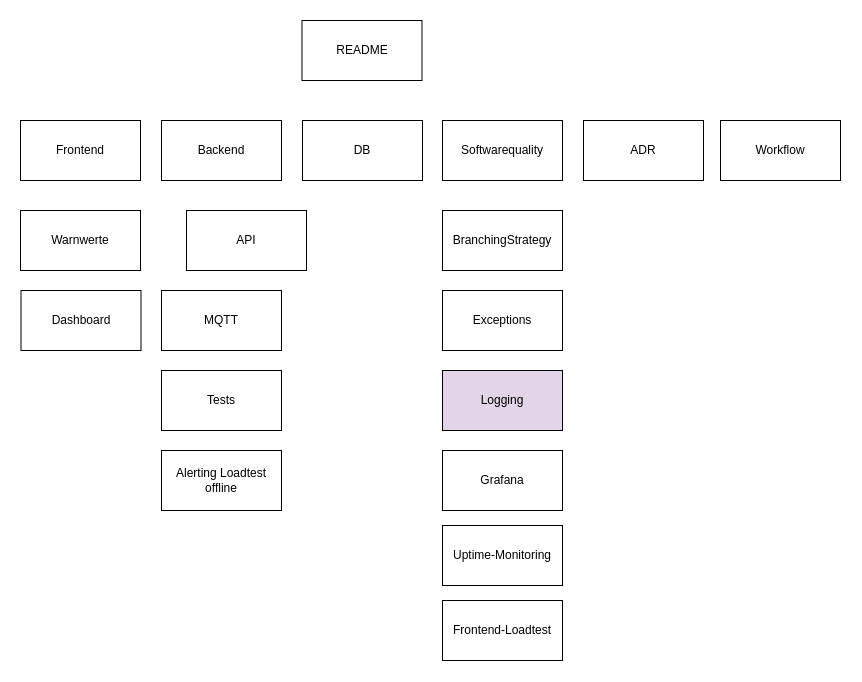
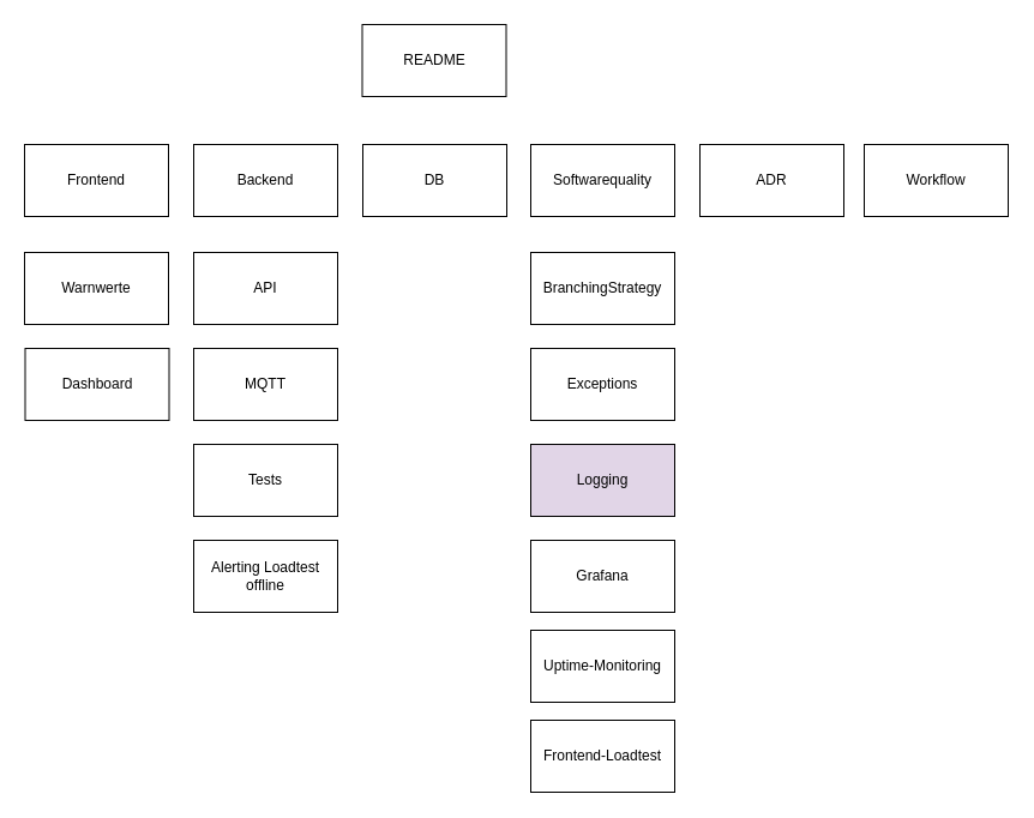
- <mxCell id="10" value="API" style="rounded=0;whiteSpace=wrap;html=1;" parent="1" vertex="1"><mxGeometry x="186" y="210" width="120" height="60" as="geometry" /></mxCell>
+ <mxCell id="10" value="API" style="rounded=0;whiteSpace=wrap;html=1;" parent="1" vertex="1"><mxGeometry x="161" y="210" width="120" height="60" as="geometry" /></mxCell>
